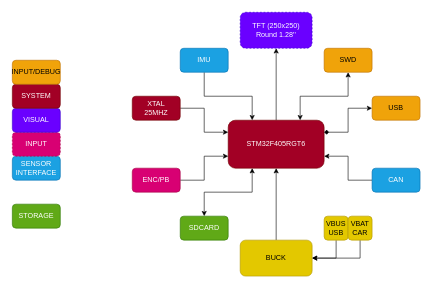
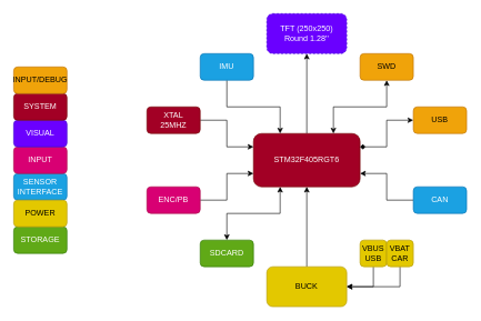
- <mxCell id="21" value="INPUT" style="rounded=1;whiteSpace=wrap;html=1;fillColor=#d80073;fontColor=#ffffff;strokeColor=#A50040;dashed=1;" vertex="1" parent="1"><mxGeometry x="20" y="220" width="80" height="40" as="geometry" /></mxCell>
+ <mxCell id="21" value="INPUT" style="rounded=1;whiteSpace=wrap;html=1;fillColor=#d80073;fontColor=#ffffff;strokeColor=#A50040;" vertex="1" parent="1"><mxGeometry x="20" y="220" width="80" height="40" as="geometry" /></mxCell>
+ <mxCell id="31" value="POWER" style="rounded=1;whiteSpace=wrap;html=1;fillColor=#e3c800;fontColor=#000000;strokeColor=#B09500;" vertex="1" parent="1"><mxGeometry x="20" y="300" width="80" height="40" as="geometry" /></mxCell>
